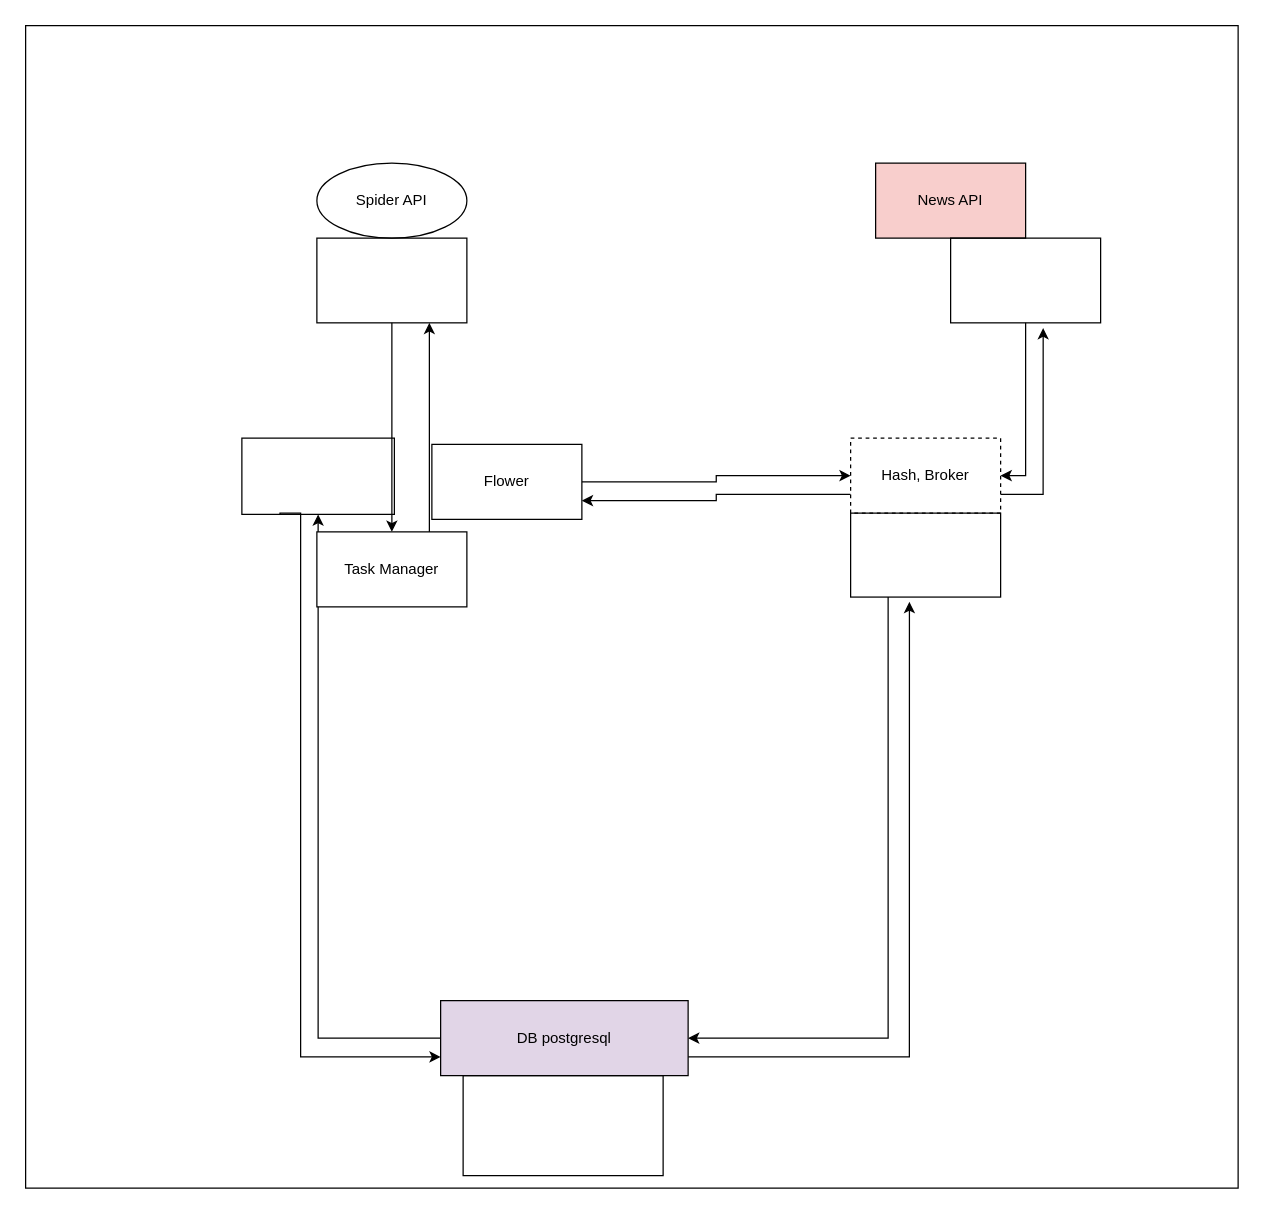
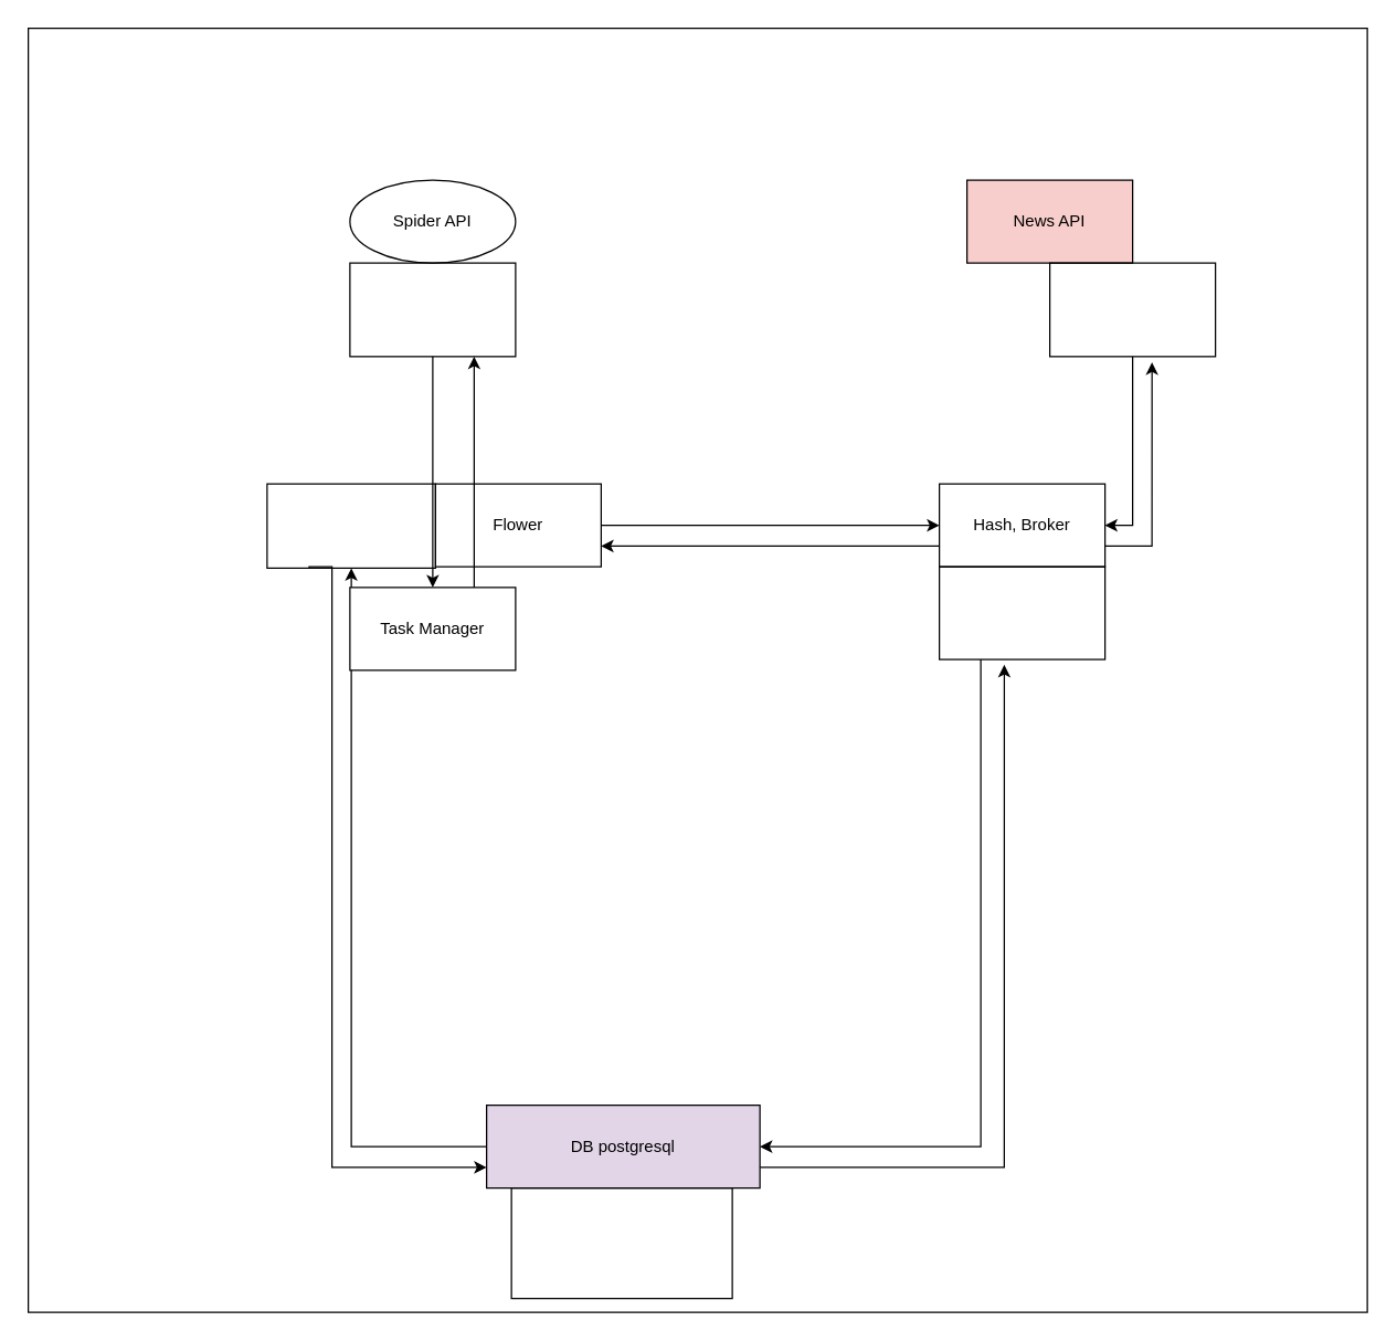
- <mxCell id="14" value="Hash, Broker" style="rounded=0;whiteSpace=wrap;html=1;dashed=1;" vertex="1" parent="1"><mxGeometry x="680" y="350" width="120" height="60" as="geometry" /></mxCell>
+ <mxCell id="14" value="Hash, Broker" style="rounded=0;whiteSpace=wrap;html=1;" vertex="1" parent="1"><mxGeometry x="680" y="350" width="120" height="60" as="geometry" /></mxCell>
- <mxCell id="20" value="Flower" style="rounded=0;whiteSpace=wrap;html=1;" vertex="1" parent="1"><mxGeometry x="345" y="355" width="120" height="60" as="geometry" /></mxCell>
+ <mxCell id="20" value="Flower" style="rounded=0;whiteSpace=wrap;html=1;" vertex="1" parent="1"><mxGeometry x="315" y="350" width="120" height="60" as="geometry" /></mxCell>
